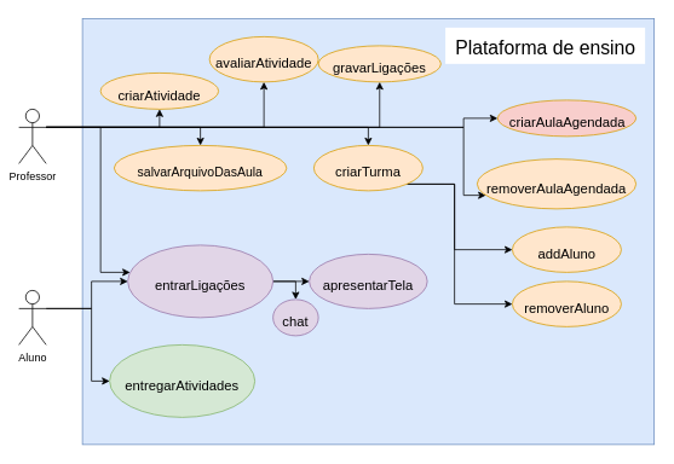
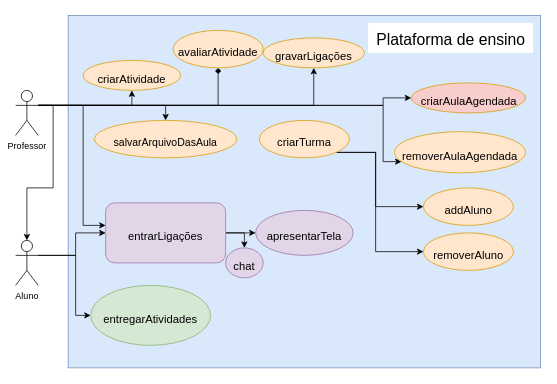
- <mxCell id="5" style="edgeStyle=orthogonalEdgeStyle;rounded=0;orthogonalLoop=1;jettySize=auto;html=1;exitX=1;exitY=0.333;exitDx=0;exitDy=0;exitPerimeter=0;fontSize=15;entryX=0.5;entryY=1;entryDx=0;entryDy=0;" parent="1" source="10" target="18" edge="1"><mxGeometry relative="1" as="geometry"><Array as="points"><mxPoint x="290" y="140" /></Array></mxGeometry></mxCell>
+ <mxCell id="5" style="edgeStyle=orthogonalEdgeStyle;rounded=0;orthogonalLoop=1;jettySize=auto;html=1;exitX=1;exitY=0.333;exitDx=0;exitDy=0;exitPerimeter=0;fontSize=15;entryX=0.5;entryY=1;entryDx=0;entryDy=0;endArrow=diamond;" parent="1" source="10" target="18" edge="1"><mxGeometry relative="1" as="geometry"><Array as="points"><mxPoint x="290" y="140" /></Array></mxGeometry></mxCell>
- <mxCell id="9" style="edgeStyle=orthogonalEdgeStyle;rounded=0;orthogonalLoop=1;jettySize=auto;html=1;exitX=1;exitY=0.333;exitDx=0;exitDy=0;exitPerimeter=0;entryX=0.5;entryY=0;entryDx=0;entryDy=0;" edge="1" parent="1" source="10" target="30"><mxGeometry relative="1" as="geometry" /></mxCell>
+ <mxCell id="9" style="edgeStyle=orthogonalEdgeStyle;rounded=0;orthogonalLoop=1;jettySize=auto;html=1;exitX=1;exitY=0.333;exitDx=0;exitDy=0;exitPerimeter=0;" edge="1" parent="1" source="10" target="14"><mxGeometry relative="1" as="geometry" /></mxCell>
- <mxCell id="21" value="&lt;font style=&quot;line-height: 0.4 ; font-size: 15px&quot;&gt;entrarLigações&lt;br&gt;&lt;/font&gt;" style="ellipse;whiteSpace=wrap;html=1;fontSize=25;fillColor=#e1d5e7;strokeColor=#9673a6;align=center;" parent="1" vertex="1"><mxGeometry x="140" y="270" width="160" height="80" as="geometry" /></mxCell>
+ <mxCell id="21" value="&lt;font style=&quot;line-height: 0.4 ; font-size: 15px&quot;&gt;entrarLigações&lt;br&gt;&lt;/font&gt;" style="whiteSpace=wrap;html=1;fontSize=25;fillColor=#e1d5e7;strokeColor=#9673a6;align=center;rounded=1;" parent="1" vertex="1"><mxGeometry x="140" y="270" width="160" height="80" as="geometry" /></mxCell>
